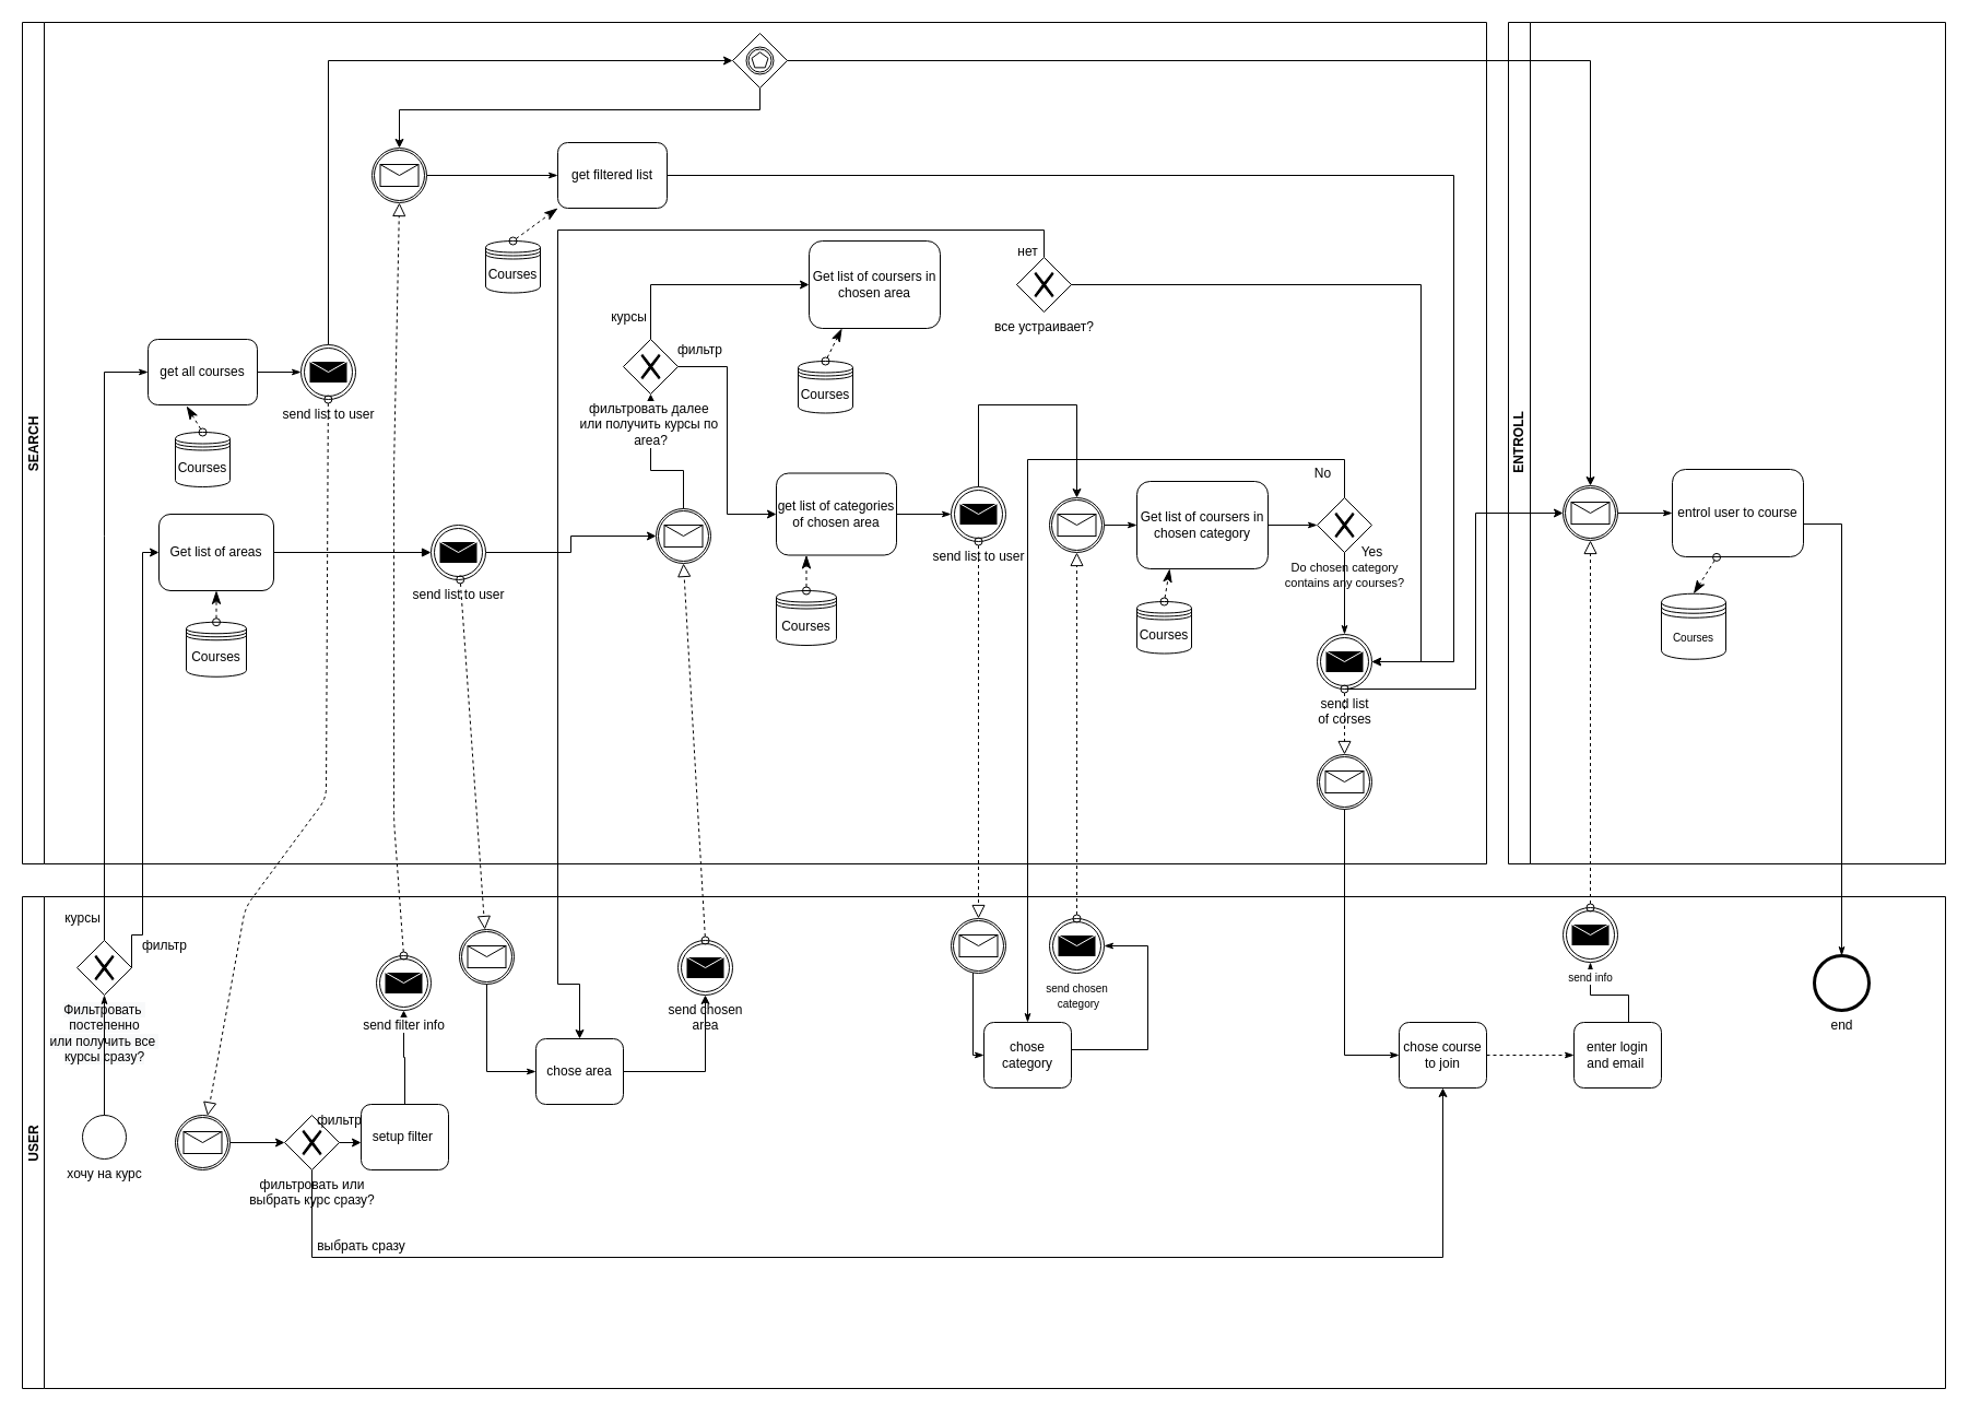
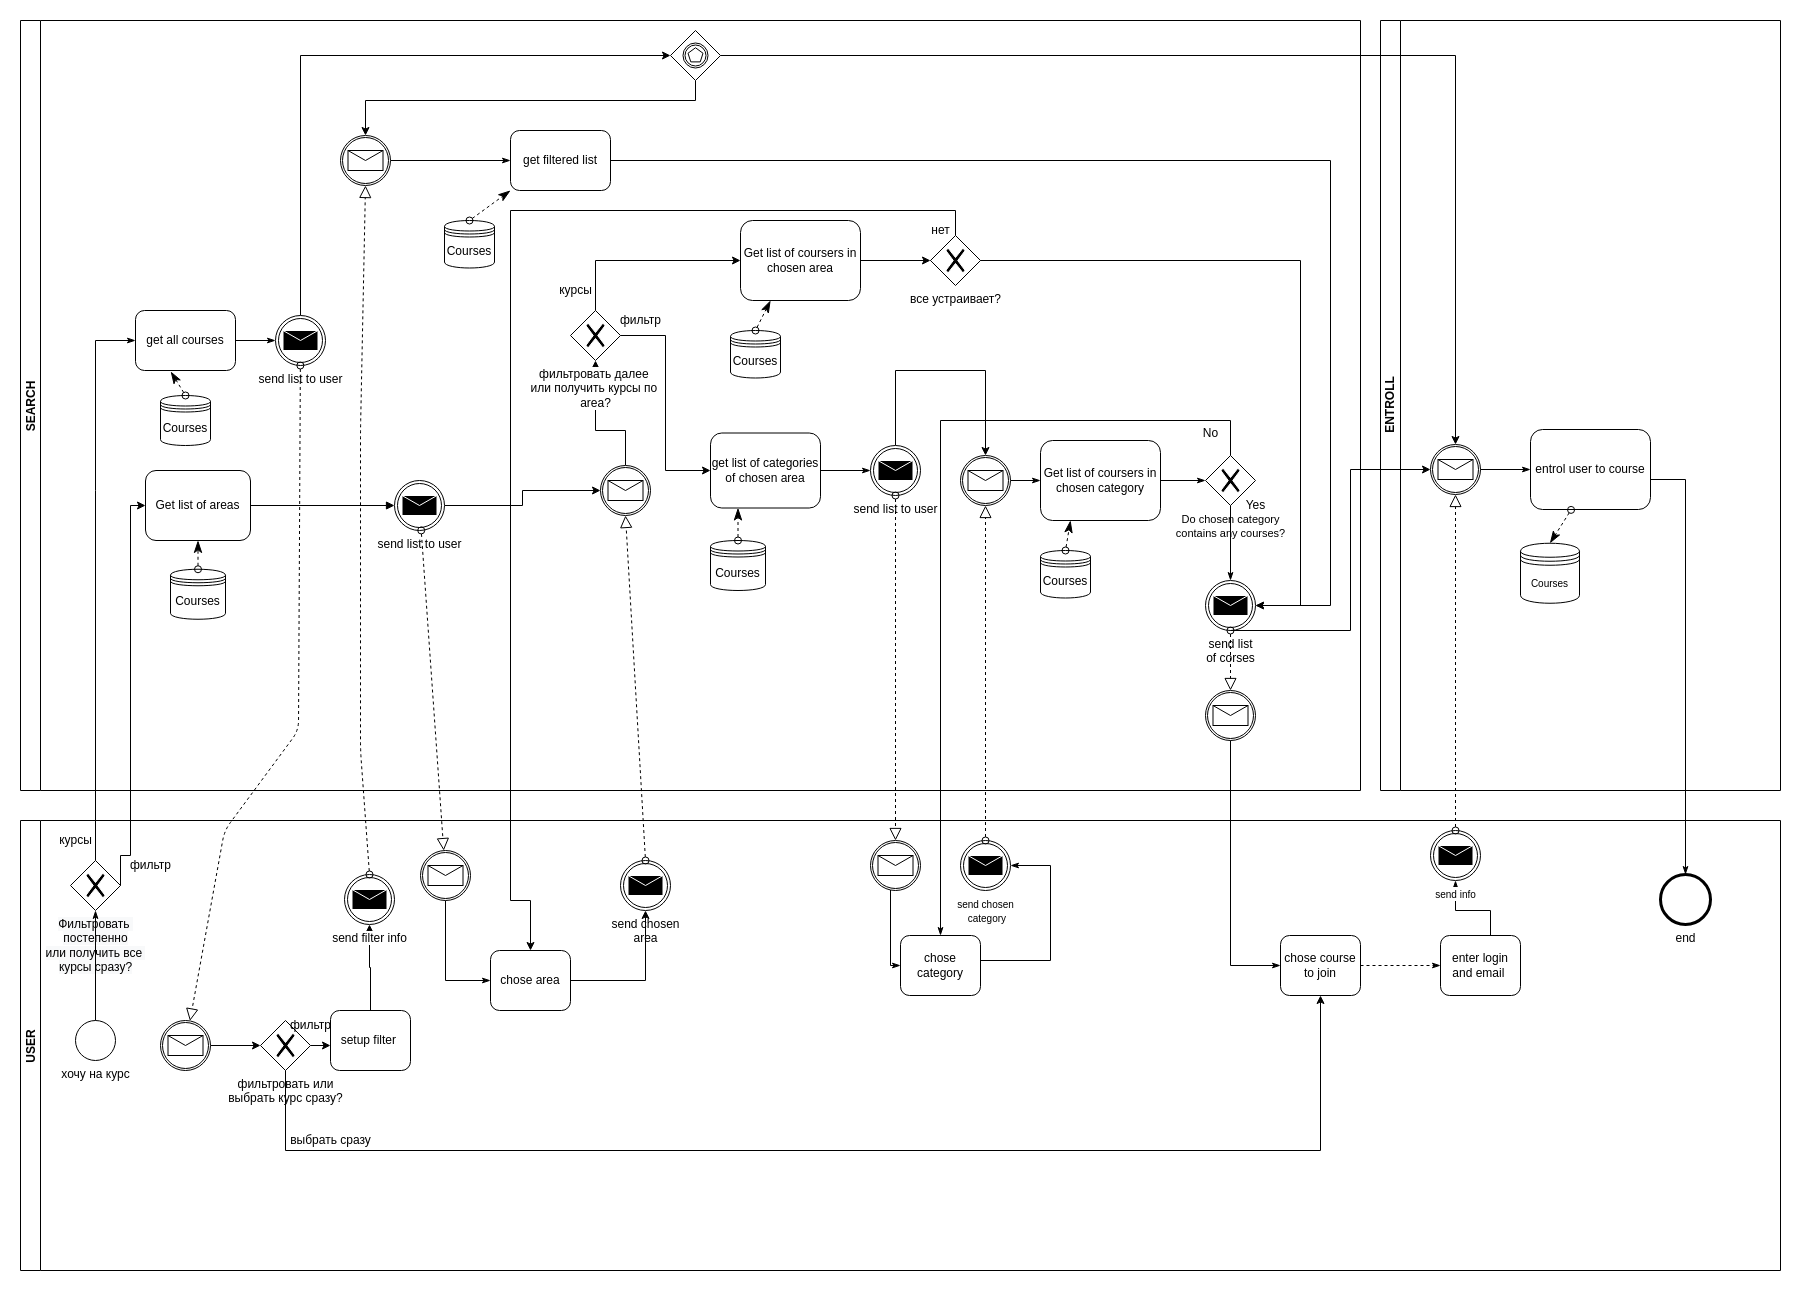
+ <mxCell id="46" style="edgeStyle=orthogonalEdgeStyle;rounded=0;orthogonalLoop=1;jettySize=auto;html=1;entryX=0;entryY=0.5;entryDx=0;entryDy=0;" parent="2" source="47" target="51" edge="1"><mxGeometry relative="1" as="geometry" /></mxCell>
